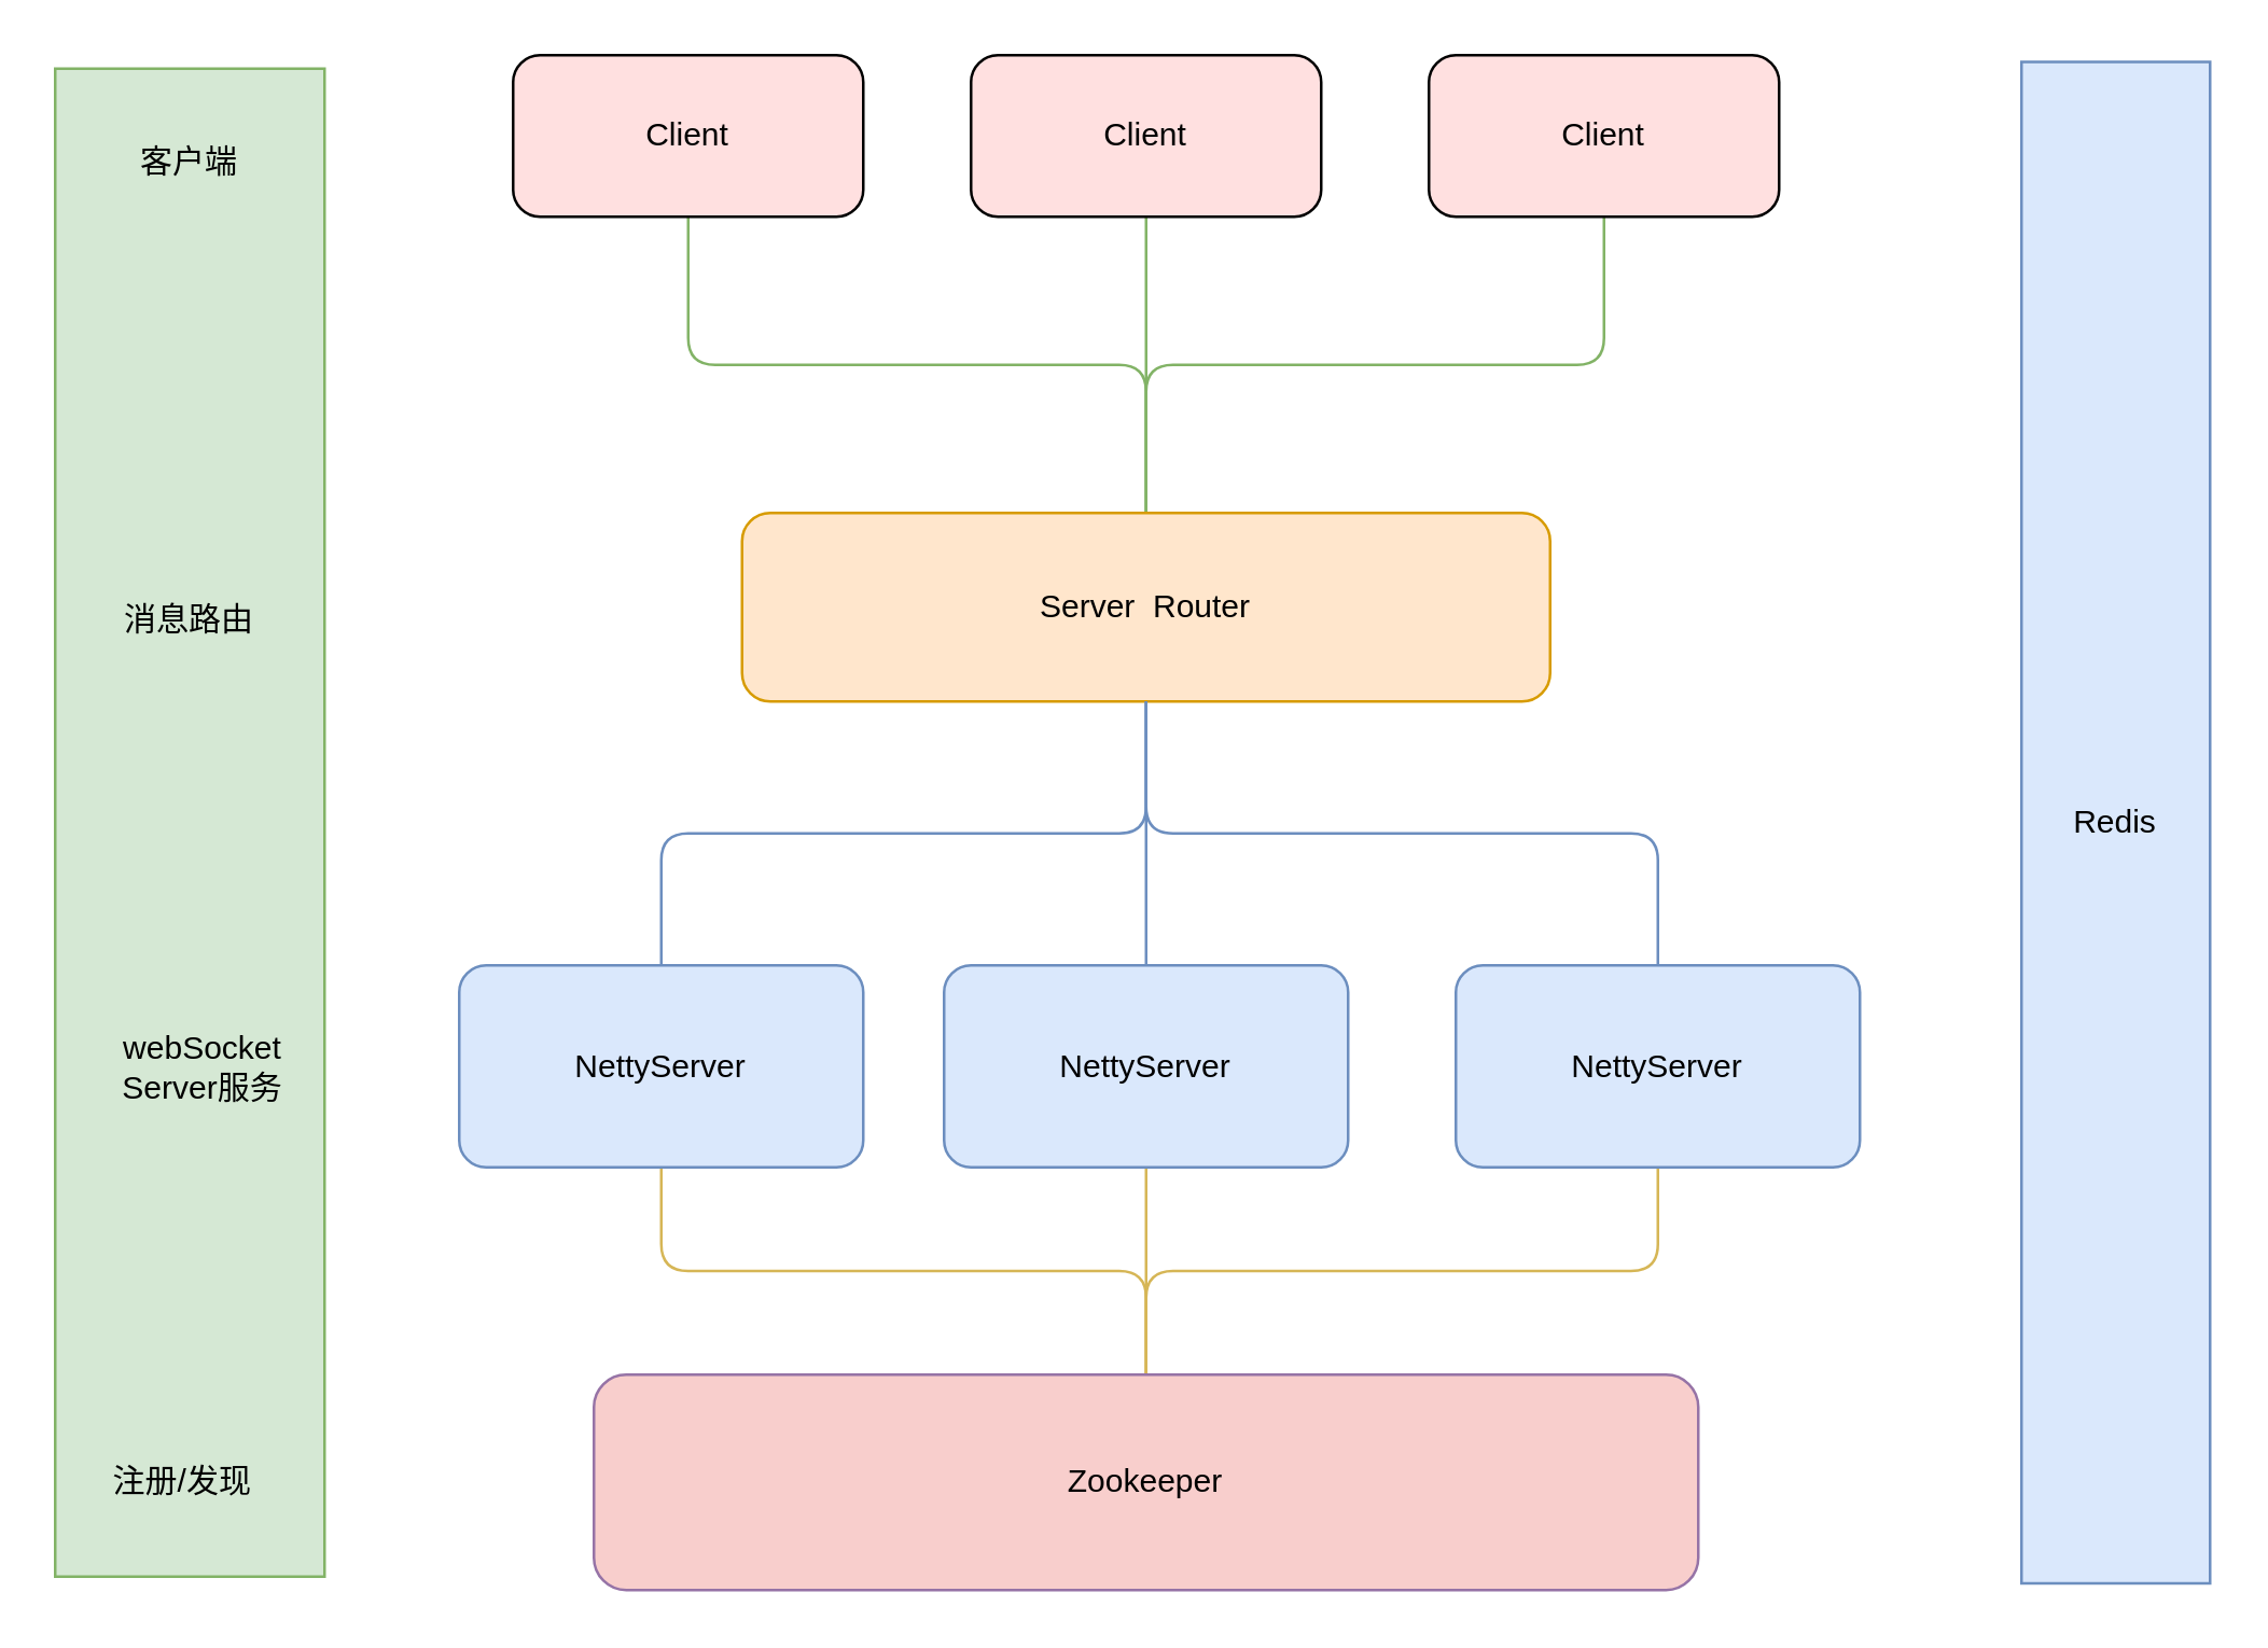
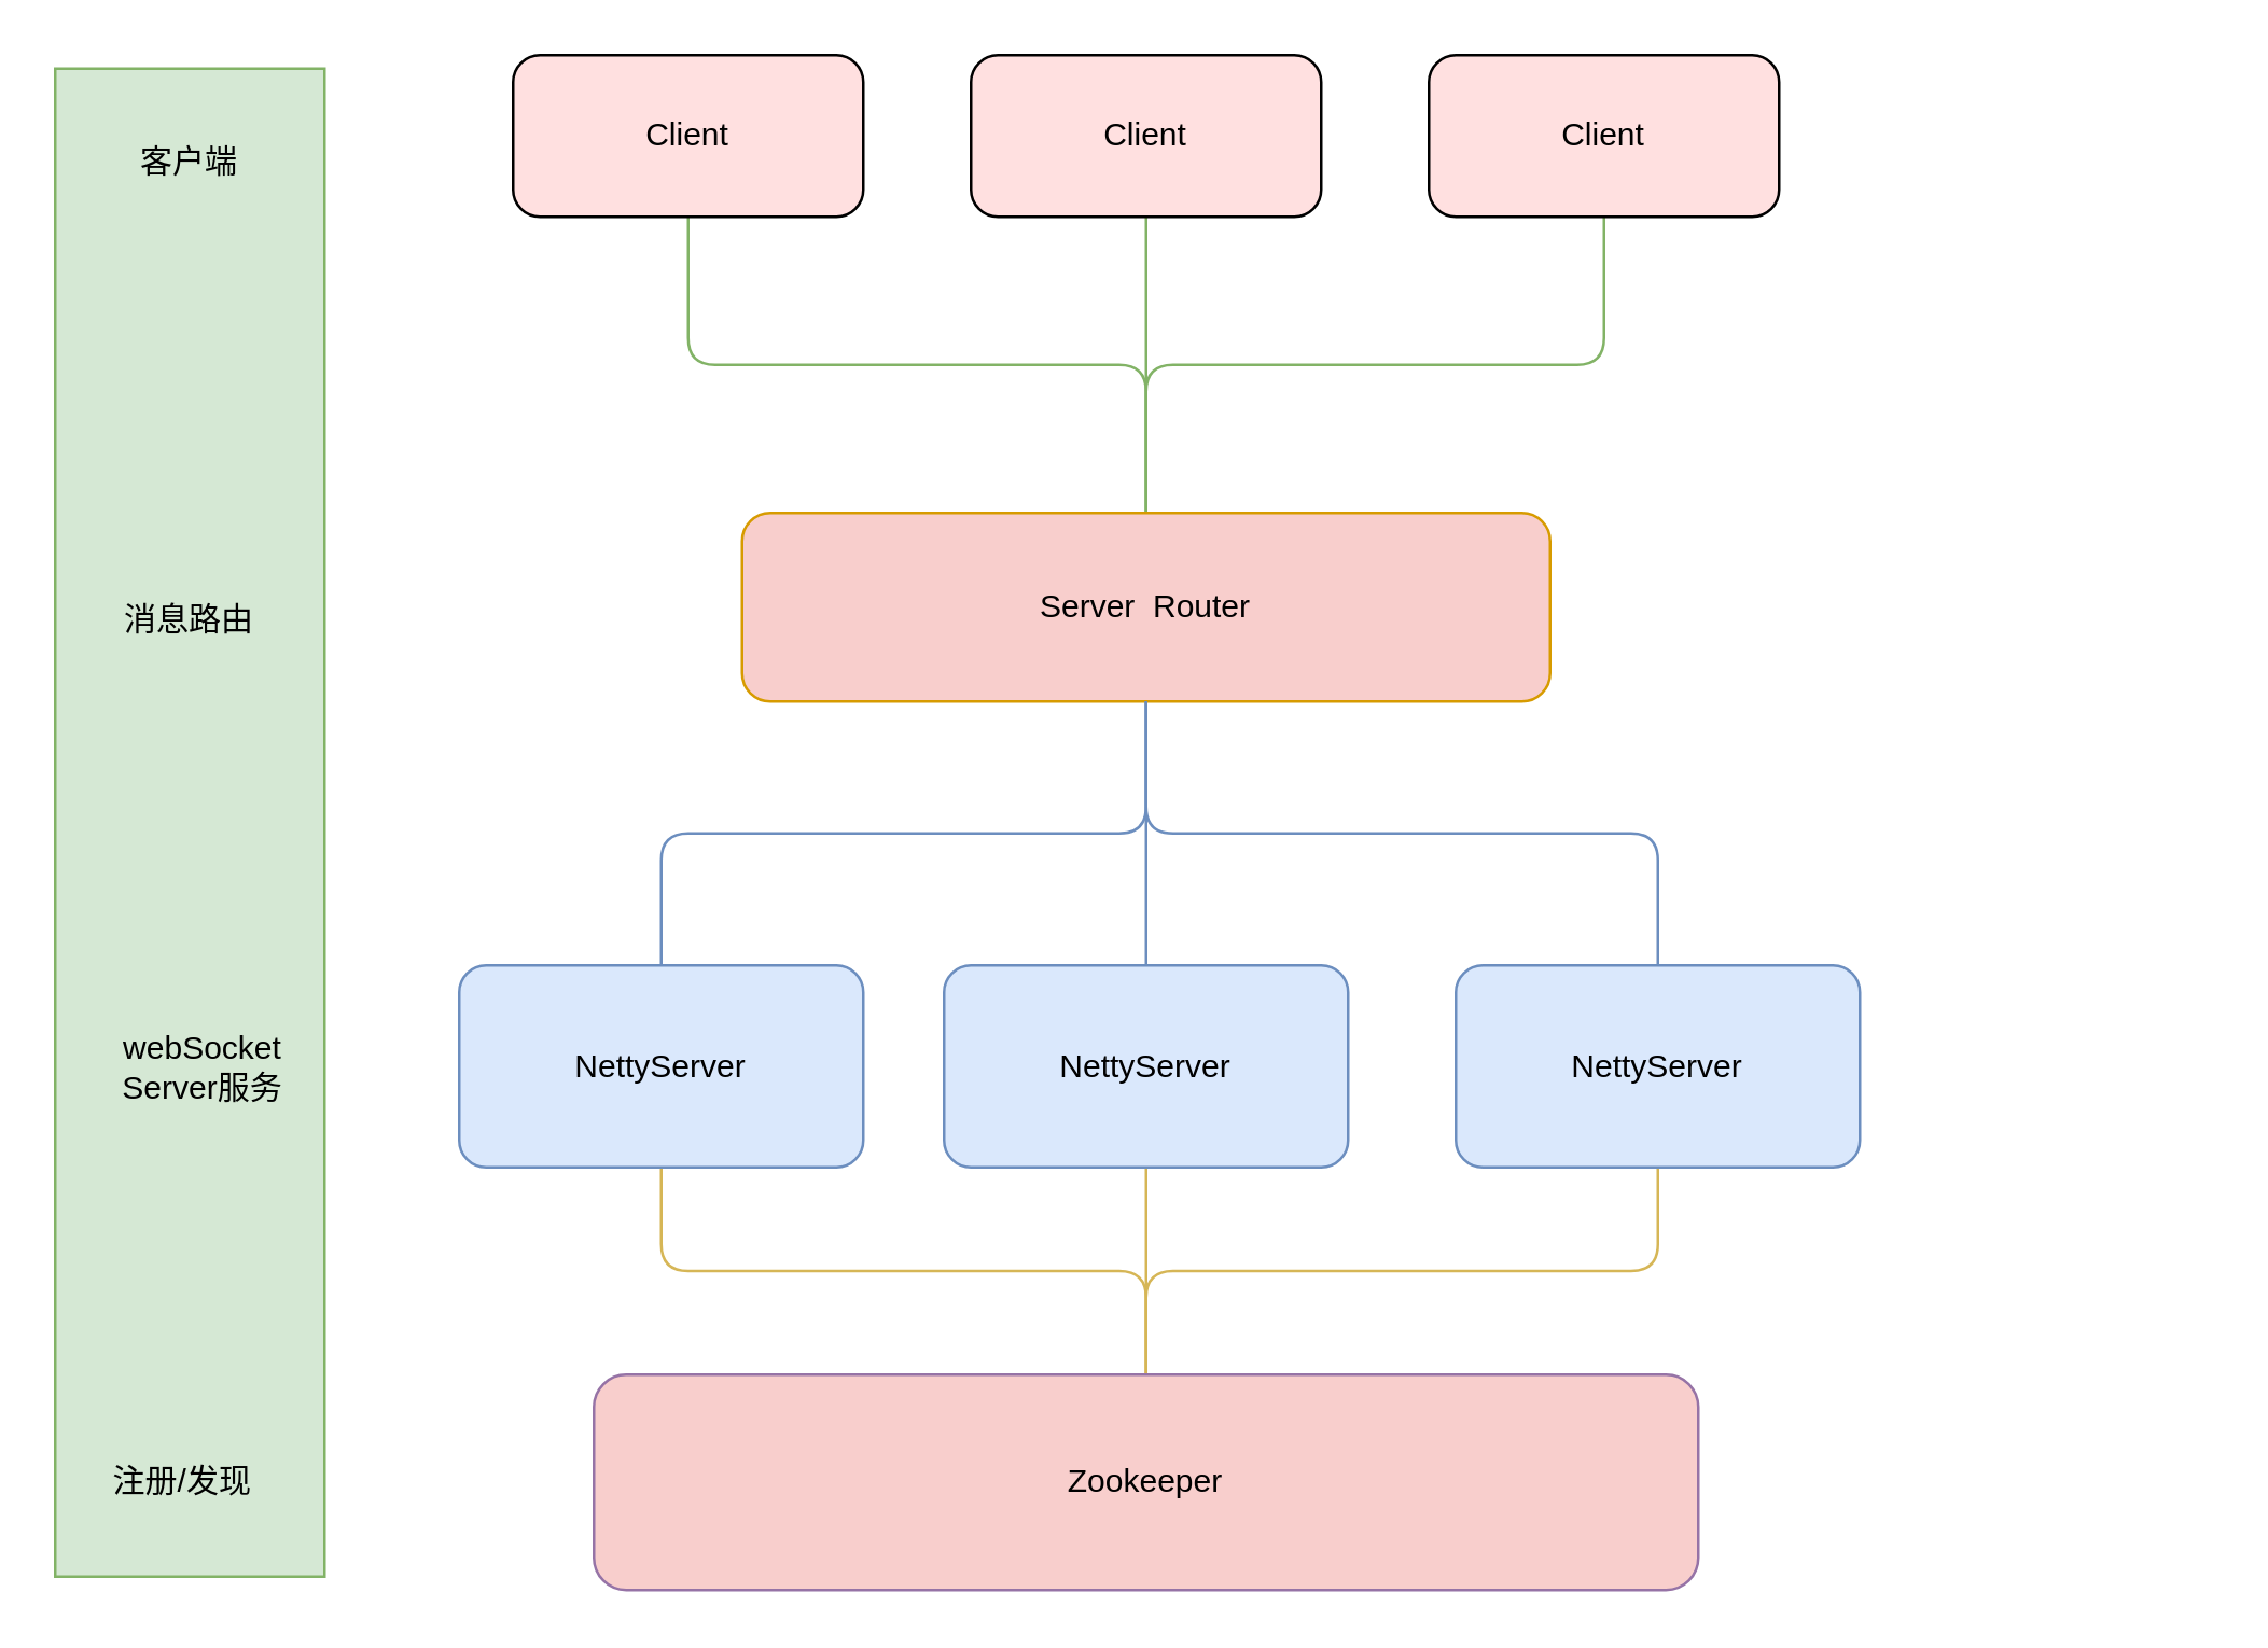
- <mxCell id="8" value="Server&amp;nbsp; Router" style="rounded=1;whiteSpace=wrap;html=1;fillColor=#ffe6cc;strokeColor=#d79b00;" vertex="1" parent="1"><mxGeometry x="275" y="190" width="300" height="70" as="geometry" /></mxCell>
+ <mxCell id="8" value="Server&amp;nbsp; Router" style="rounded=1;whiteSpace=wrap;html=1;fillColor=#f8cecc;strokeColor=#d79b00;" vertex="1" parent="1"><mxGeometry x="275" y="190" width="300" height="70" as="geometry" /></mxCell>
- <mxCell id="24" value="Redis" style="rounded=0;whiteSpace=wrap;html=1;fillColor=#dae8fc;strokeColor=#6c8ebf;" vertex="1" parent="1"><mxGeometry x="750" y="22.5" width="70" height="565" as="geometry" /></mxCell>
